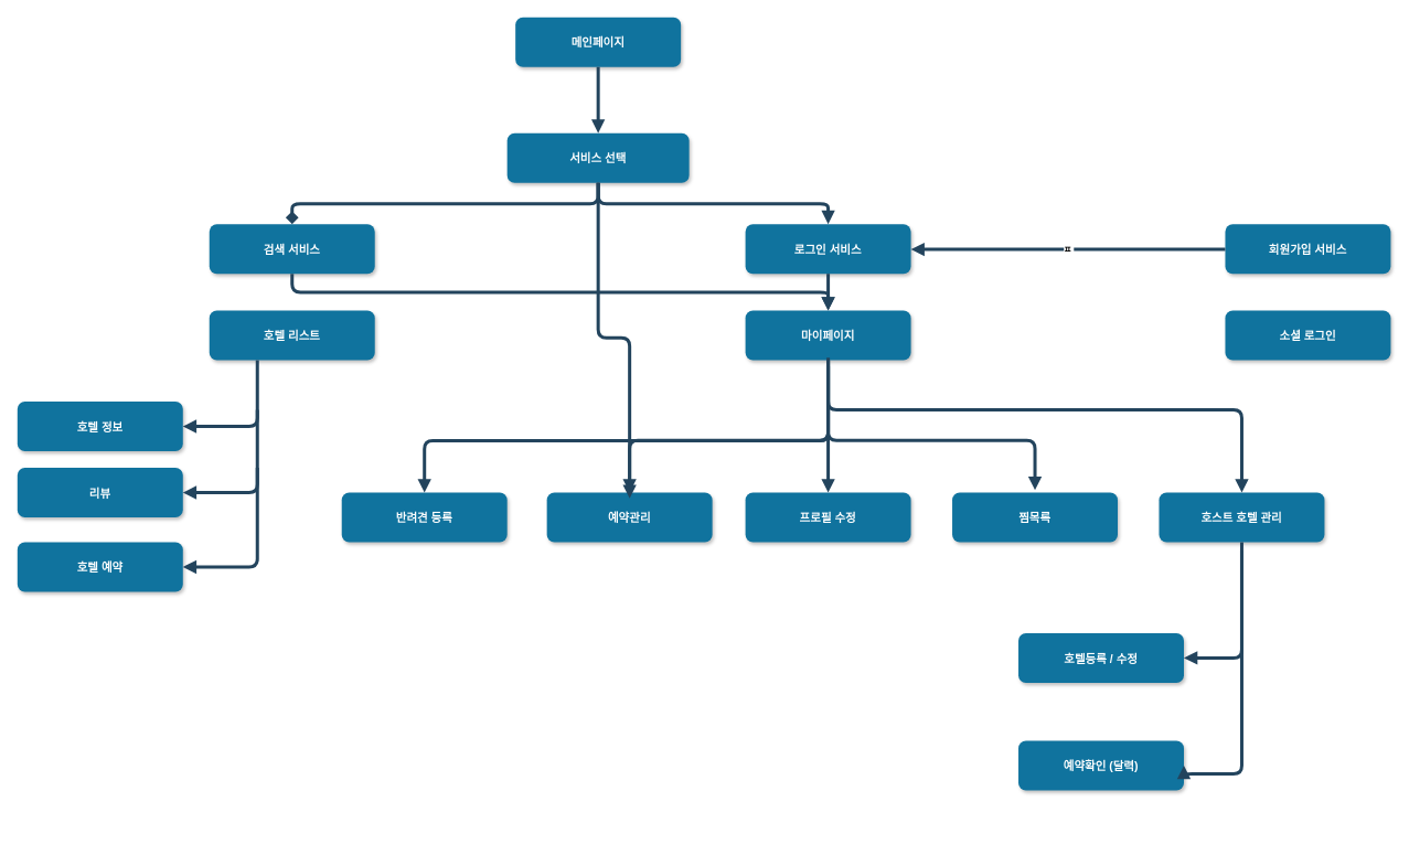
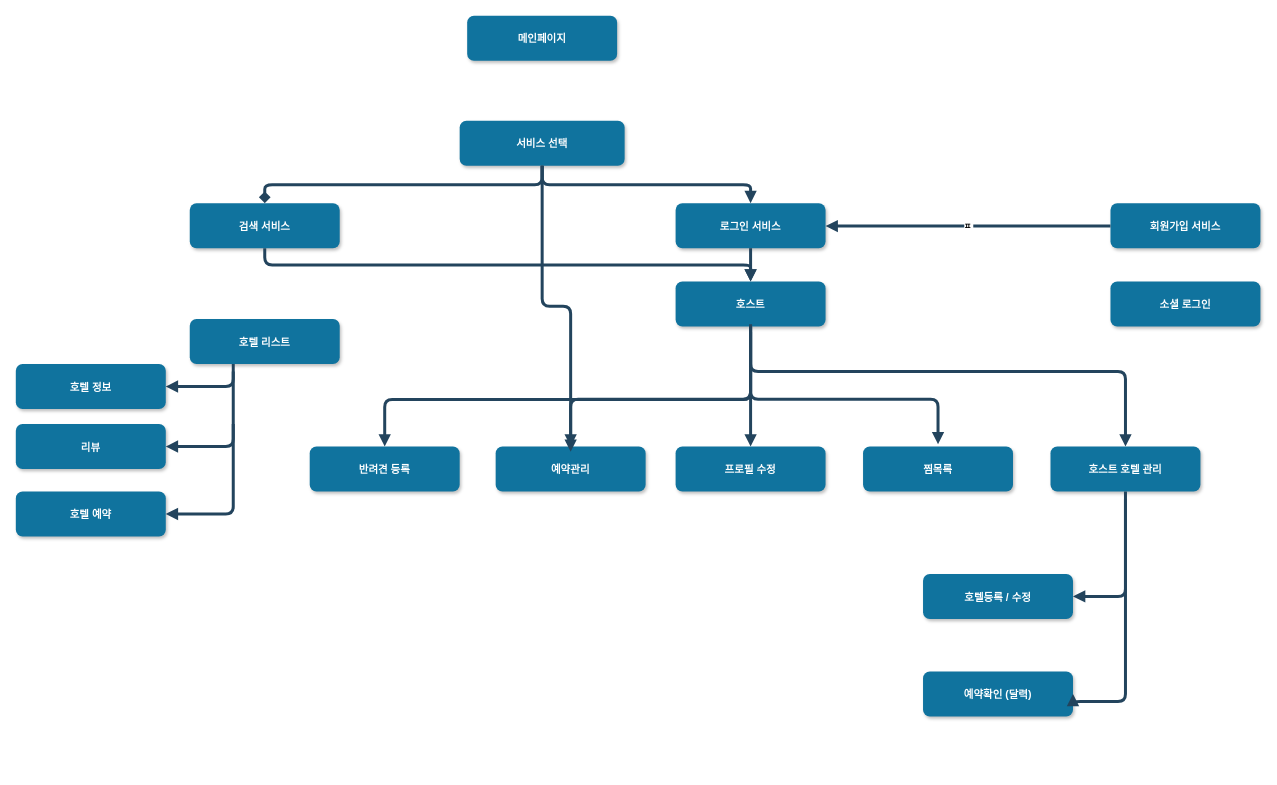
- <mxCell id="6" value="" style="edgeStyle=elbowEdgeStyle;elbow=vertical;strokeWidth=4;endArrow=block;endFill=1;fontStyle=1;strokeColor=#23445D;" parent="1" source="2" target="3" edge="1"><mxGeometry x="22" y="165.5" width="100" height="100" as="geometry"><mxPoint x="-28" y="80.5" as="sourcePoint" /><mxPoint x="72" y="-19.5" as="targetPoint" /></mxGeometry></mxCell>
- <mxCell id="20" value="호텔 리스트" style="rounded=1;fillColor=#10739E;strokeColor=none;shadow=1;gradientColor=none;fontStyle=1;fontColor=#FFFFFF;fontSize=14;" parent="1" vertex="1"><mxGeometry x="252" y="375" width="200" height="60" as="geometry" /></mxCell>
+ <mxCell id="20" value="호텔 리스트" style="rounded=1;fillColor=#10739E;strokeColor=none;shadow=1;gradientColor=none;fontStyle=1;fontColor=#FFFFFF;fontSize=14;" parent="1" vertex="1"><mxGeometry x="252" y="425" width="200" height="60" as="geometry" /></mxCell>
- <mxCell id="13" value="마이페이지" style="rounded=1;fillColor=#10739E;strokeColor=none;shadow=1;gradientColor=none;fontStyle=1;fontColor=#FFFFFF;fontSize=14;" parent="1" vertex="1"><mxGeometry x="900" y="375" width="200" height="60" as="geometry" /></mxCell>
+ <mxCell id="13" value="호스트" style="rounded=1;fillColor=#10739E;strokeColor=none;shadow=1;gradientColor=none;fontStyle=1;fontColor=#FFFFFF;fontSize=14;" parent="1" vertex="1"><mxGeometry x="900" y="375" width="200" height="60" as="geometry" /></mxCell>
